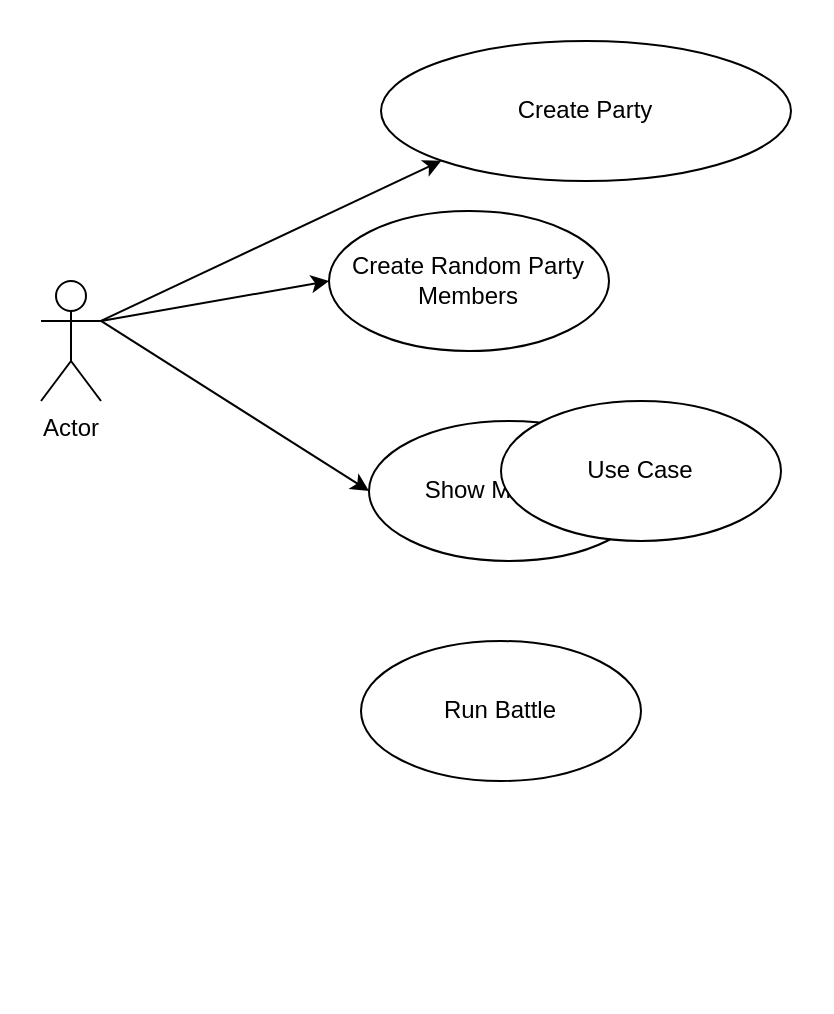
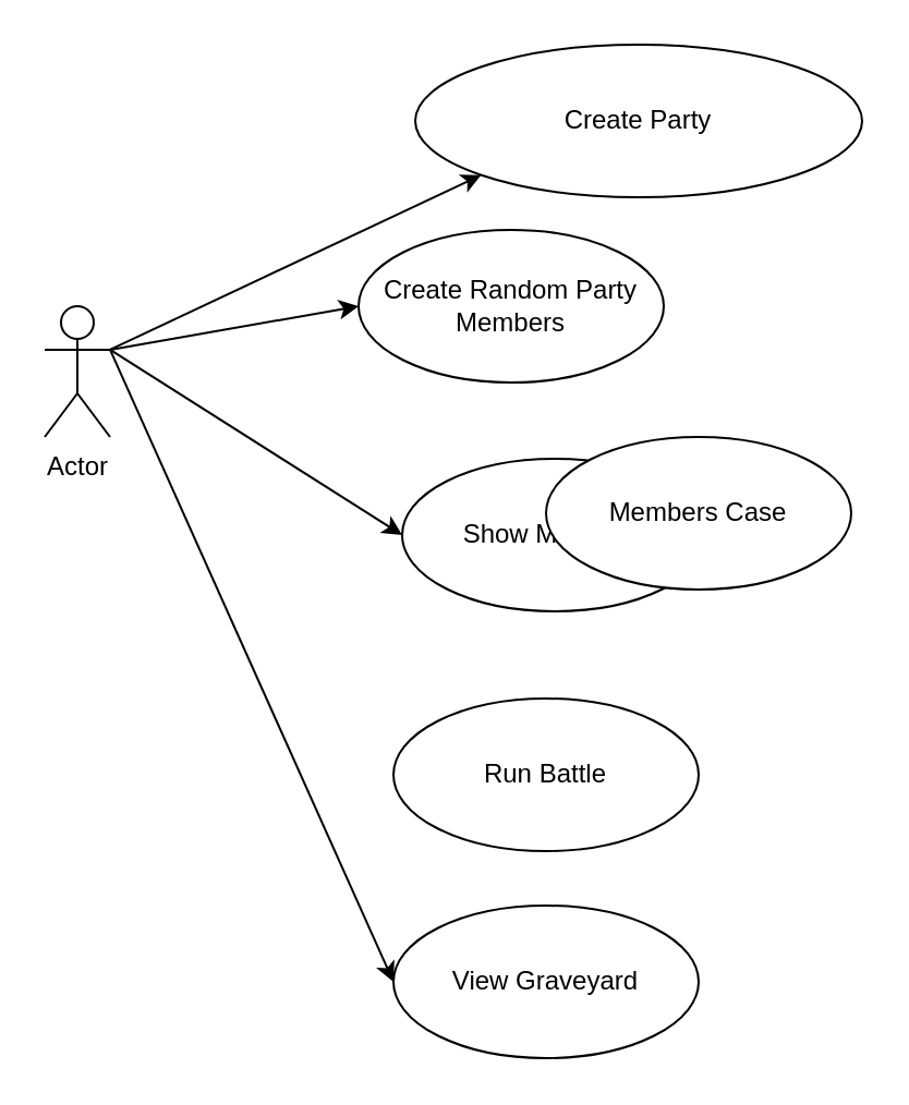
- <mxCell id="11" value="Use Case" style="ellipse;whiteSpace=wrap;html=1;" vertex="1" parent="1"><mxGeometry x="250" y="200" width="140" height="70" as="geometry" /></mxCell>
+ <mxCell id="11" value="Members Case" style="ellipse;whiteSpace=wrap;html=1;" vertex="1" parent="1"><mxGeometry x="250" y="200" width="140" height="70" as="geometry" /></mxCell>
+ <mxCell id="5" style="edgeStyle=none;rounded=0;orthogonalLoop=1;jettySize=auto;html=1;exitX=1;exitY=0.333;exitDx=0;exitDy=0;exitPerimeter=0;entryX=0;entryY=0.5;entryDx=0;entryDy=0;" edge="1" parent="1" source="6" target="12"><mxGeometry relative="1" as="geometry" /></mxCell>
+ <mxCell id="12" value="View Graveyard" style="ellipse;whiteSpace=wrap;html=1;" vertex="1" parent="1"><mxGeometry x="180" y="415" width="140" height="70" as="geometry" /></mxCell>
